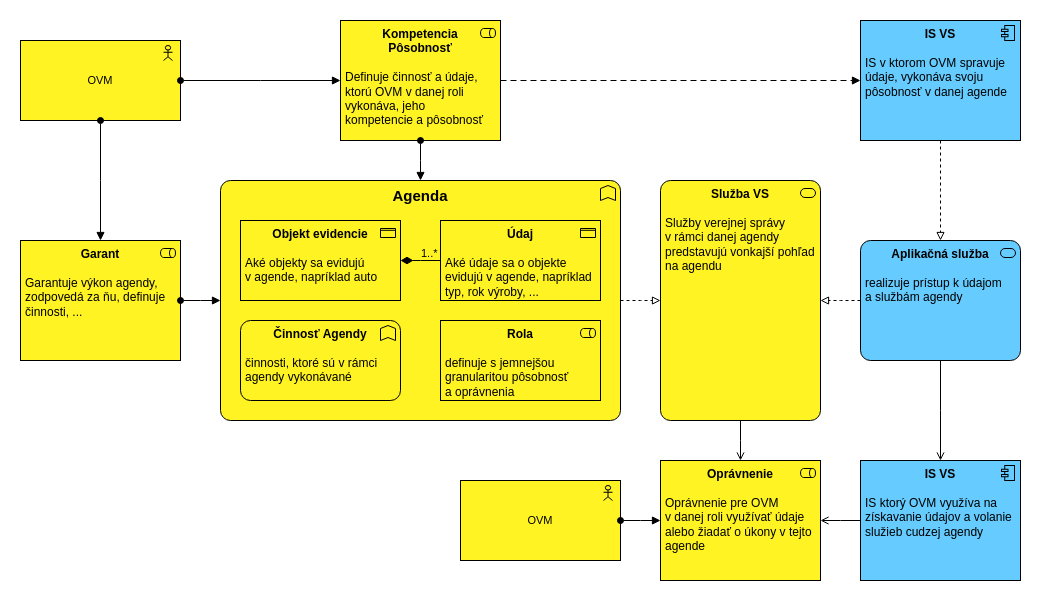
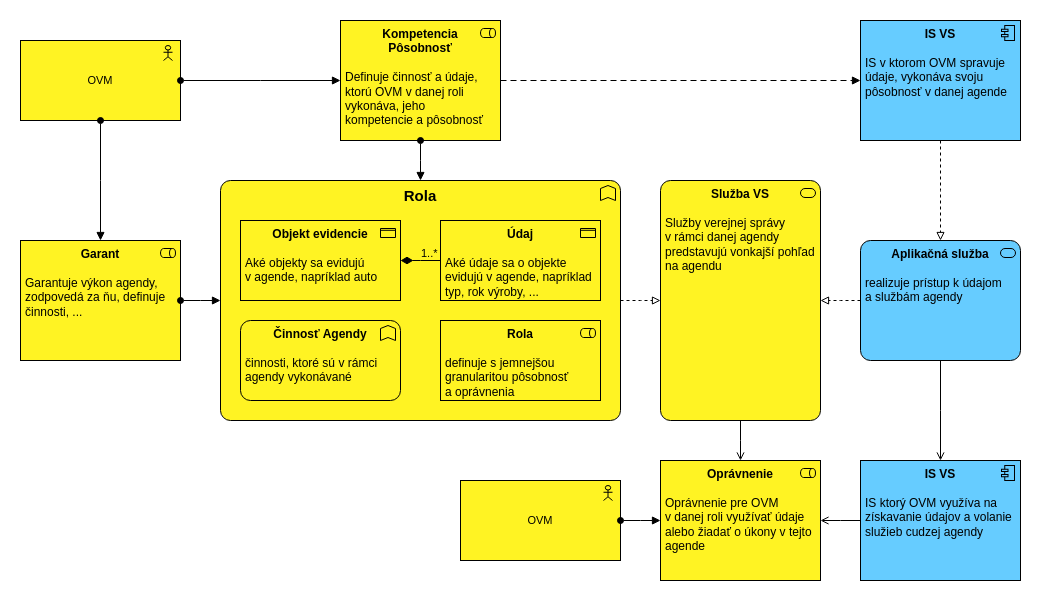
- <mxCell id="3" value="&lt;span&gt;Agenda&lt;/span&gt;" style="html=1;outlineConnect=0;whiteSpace=wrap;fillColor=#FFF323;shape=mxgraph.archimate3.application;appType=func;archiType=rounded;strokeColor=#000000;verticalAlign=top;fontStyle=1;fontSize=15;" parent="1" vertex="1"><mxGeometry x="220" y="180" width="400" height="240" as="geometry" /></mxCell>
+ <mxCell id="3" value="&lt;span&gt;Rola&lt;/span&gt;" style="html=1;outlineConnect=0;whiteSpace=wrap;fillColor=#FFF323;shape=mxgraph.archimate3.application;appType=func;archiType=rounded;strokeColor=#000000;verticalAlign=top;fontStyle=1;fontSize=15;" parent="1" vertex="1"><mxGeometry x="220" y="180" width="400" height="240" as="geometry" /></mxCell>
